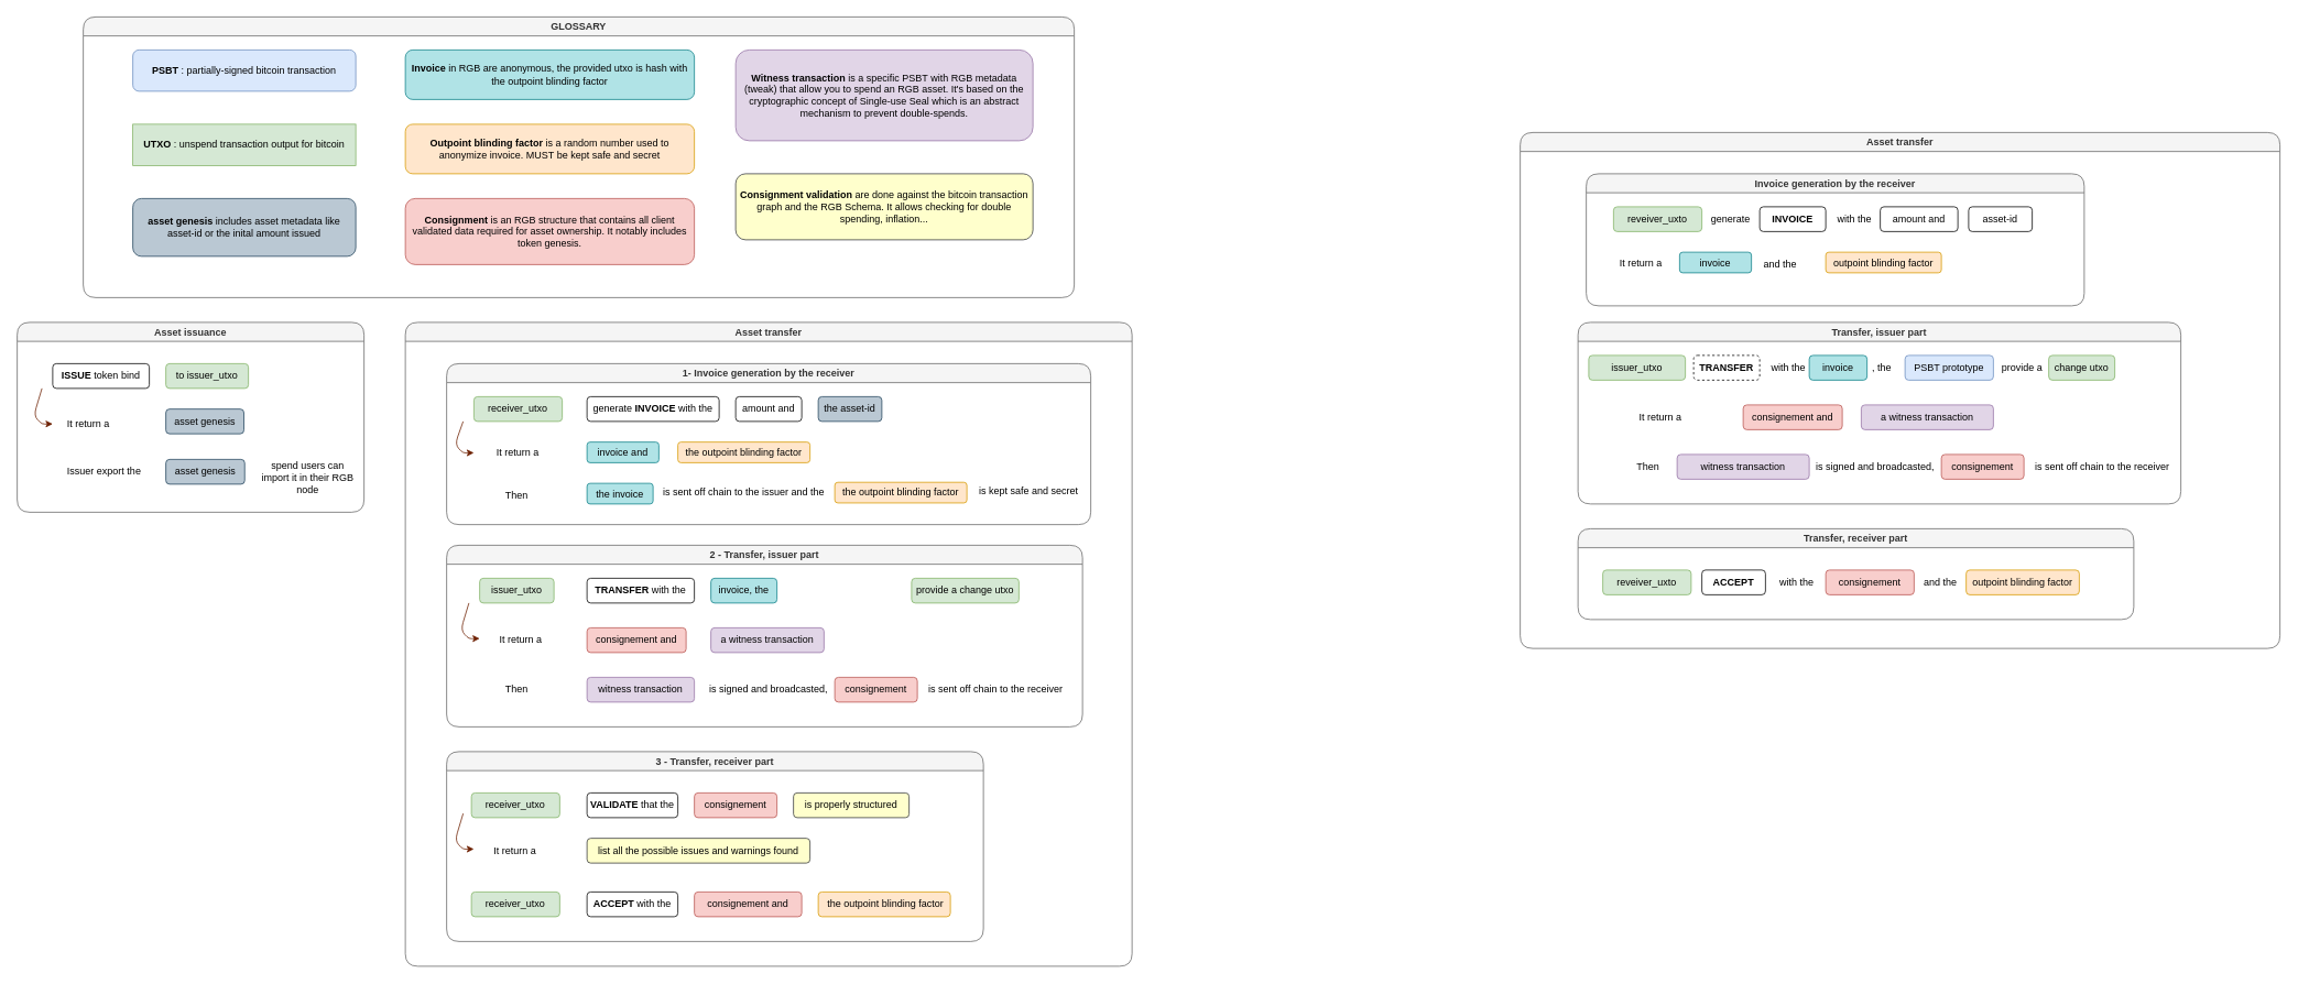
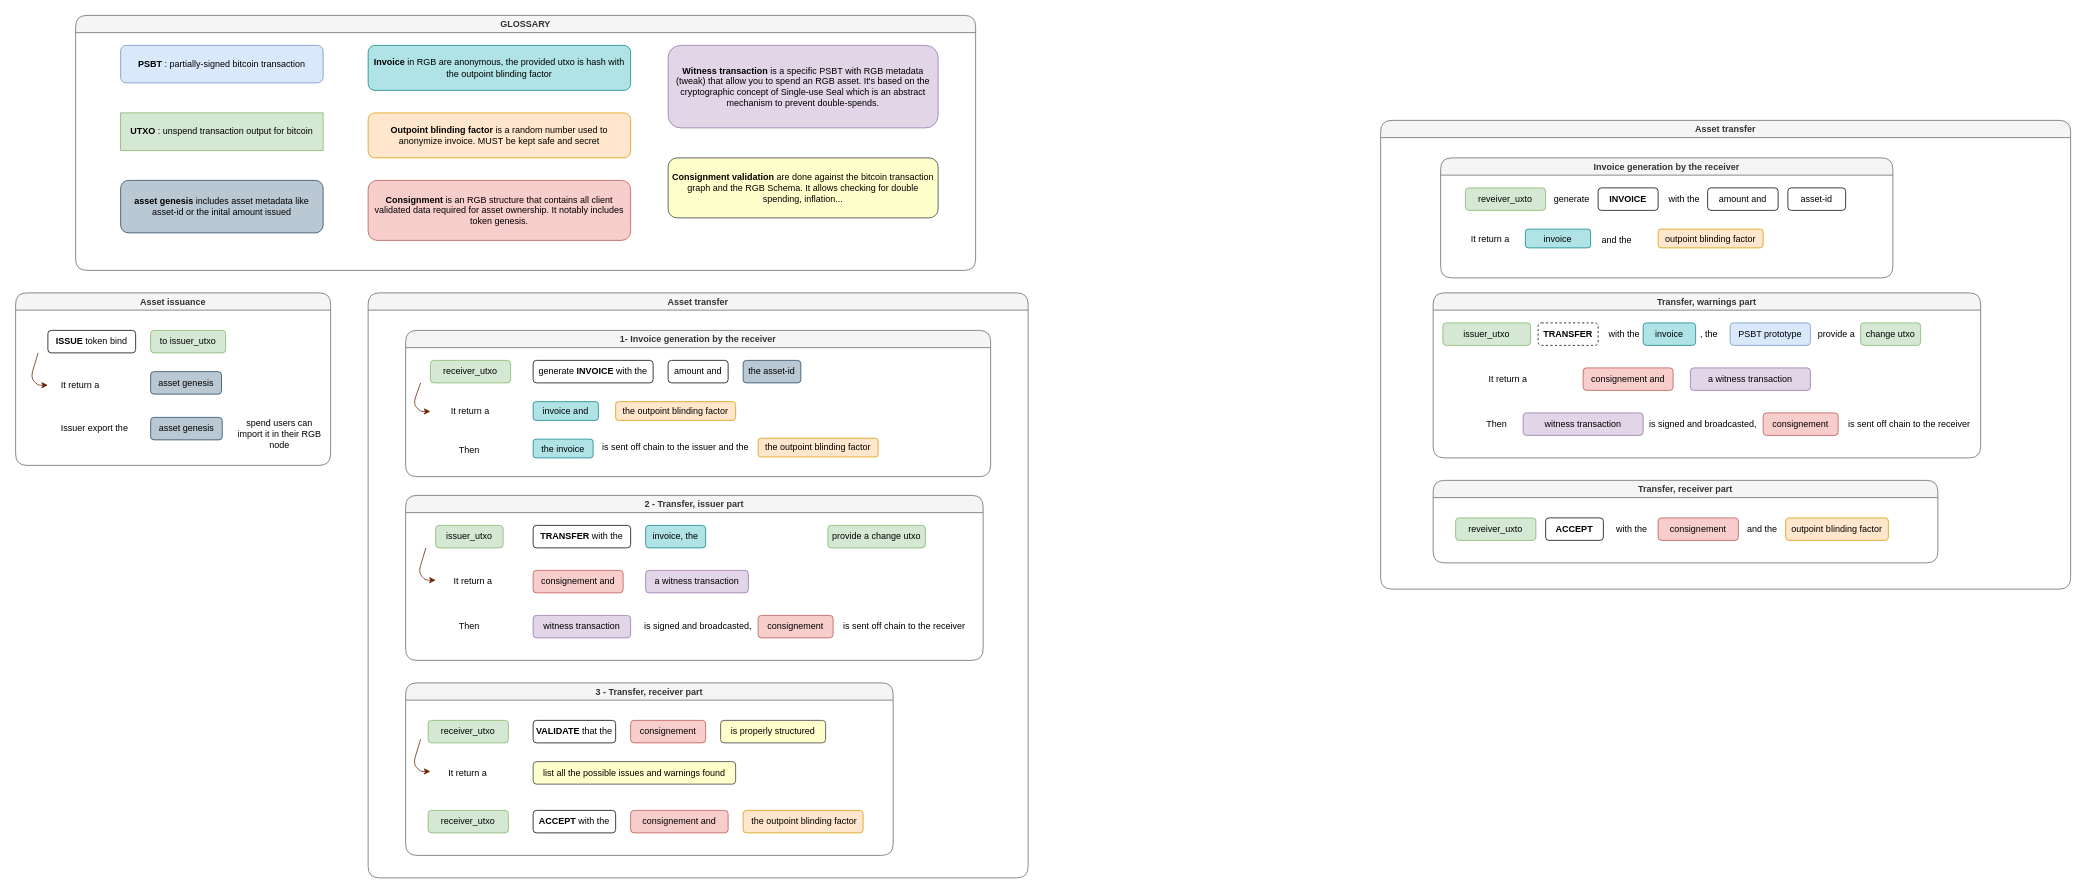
- <mxCell id="30" value="Transfer, issuer part" style="swimlane;swimlaneFillColor=#ffffff;strokeColor=#666666;rounded=1;arcSize=22;shadow=0;glass=0;sketch=0;fillColor=#f5f5f5;fontColor=#333333;" parent="11" vertex="1"><mxGeometry x="70" y="230" width="730" height="220" as="geometry"><mxRectangle x="-310" y="240" width="90" height="23" as="alternateBounds" /></mxGeometry></mxCell>
+ <mxCell id="30" value="Transfer, warnings part" style="swimlane;swimlaneFillColor=#ffffff;strokeColor=#666666;rounded=1;arcSize=22;shadow=0;glass=0;sketch=0;fillColor=#f5f5f5;fontColor=#333333;" parent="11" vertex="1"><mxGeometry x="70" y="230" width="730" height="220" as="geometry"><mxRectangle x="-310" y="240" width="90" height="23" as="alternateBounds" /></mxGeometry></mxCell>
- <mxCell id="70" value="is kept safe and secret" style="text;html=1;strokeColor=none;fillColor=none;align=center;verticalAlign=middle;whiteSpace=wrap;rounded=0;shadow=0;glass=0;sketch=0;" parent="57" vertex="1"><mxGeometry x="640" y="140" width="130" height="30" as="geometry" /></mxCell>
